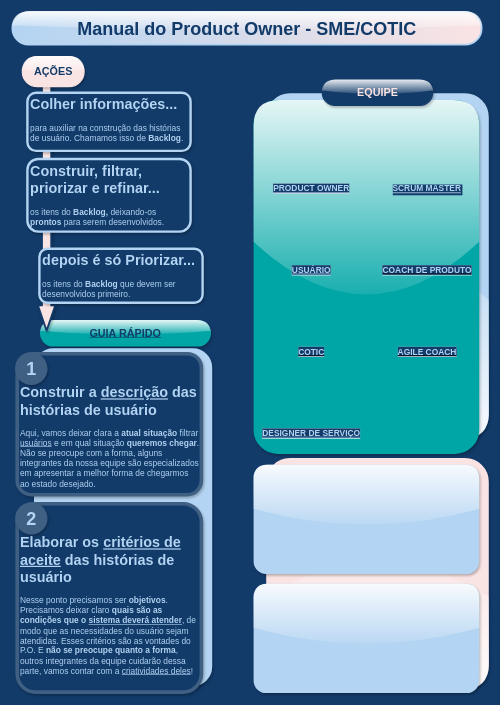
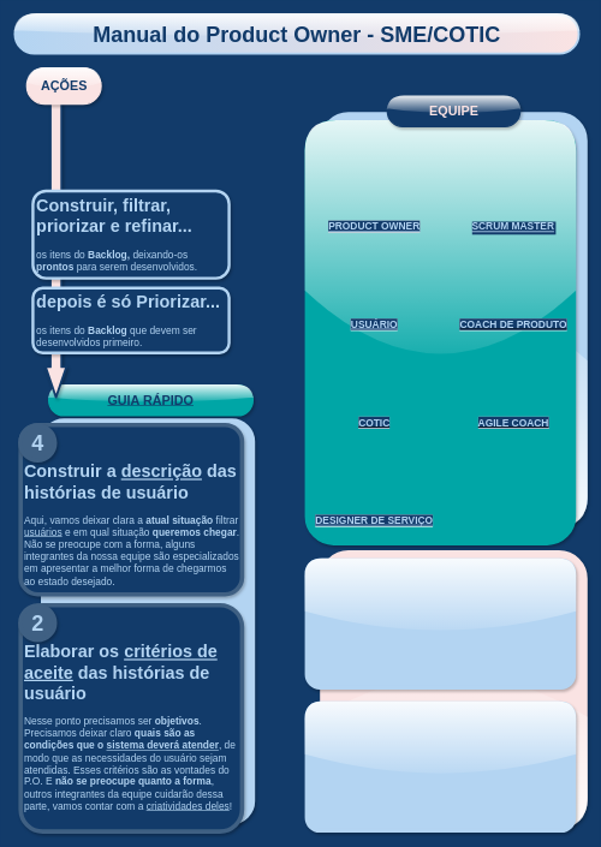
- <mxCell id="7" value="&lt;h1&gt;&lt;font color=&quot;#b3d4f2&quot;&gt;Colher informações...&lt;/font&gt;&lt;/h1&gt;&lt;p style=&quot;font-size: 14px&quot;&gt;&lt;font color=&quot;#b3d4f2&quot; style=&quot;font-size: 14px&quot;&gt;para auxiliar na construção das histórias de usuário. Chamamos isso de &lt;b&gt;Backlog&lt;/b&gt;.&lt;/font&gt;&lt;/p&gt;" style="text;html=1;strokeColor=#B3D4F2;fillColor=#123B6A;spacing=5;spacingTop=-20;whiteSpace=wrap;overflow=hidden;rounded=1;shadow=1;strokeWidth=4;glass=0;" parent="1" vertex="1"><mxGeometry x="45" y="154" width="272" height="97" as="geometry" /></mxCell>
- <mxCell id="9" value="&lt;h1&gt;&lt;font color=&quot;#b3d4f2&quot;&gt;depois é só Priorizar...&lt;/font&gt;&lt;/h1&gt;&lt;p style=&quot;font-size: 14px&quot;&gt;&lt;font color=&quot;#b3d4f2&quot; style=&quot;font-size: 14px&quot;&gt;os itens do &lt;b&gt;Backlog &lt;/b&gt;que devem ser desenvolvidos primeiro.&lt;/font&gt;&lt;/p&gt;" style="text;html=1;strokeColor=#B3D4F2;fillColor=#123B6A;spacing=5;spacingTop=-20;whiteSpace=wrap;overflow=hidden;rounded=1;shadow=1;strokeWidth=4;glass=0;" parent="1" vertex="1"><mxGeometry x="65" y="414" width="272" height="90" as="geometry" /></mxCell>
+ <mxCell id="9" value="&lt;h1&gt;&lt;font color=&quot;#b3d4f2&quot;&gt;depois é só Priorizar...&lt;/font&gt;&lt;/h1&gt;&lt;p style=&quot;font-size: 14px&quot;&gt;&lt;font color=&quot;#b3d4f2&quot; style=&quot;font-size: 14px&quot;&gt;os itens do &lt;b&gt;Backlog &lt;/b&gt;que devem ser desenvolvidos primeiro.&lt;/font&gt;&lt;/p&gt;" style="text;html=1;strokeColor=#B3D4F2;fillColor=#123B6A;spacing=5;spacingTop=-20;whiteSpace=wrap;overflow=hidden;rounded=1;shadow=1;strokeWidth=4;glass=0;" parent="1" vertex="1"><mxGeometry x="45" y="399" width="272" height="90" as="geometry" /></mxCell>
- <mxCell id="13" value="&lt;b&gt;&lt;font style=&quot;font-size: 30px&quot; color=&quot;#b3d4f2&quot;&gt;1&lt;/font&gt;&lt;/b&gt;" style="ellipse;whiteSpace=wrap;html=1;aspect=fixed;rounded=1;shadow=1;glass=0;comic=0;strokeColor=#3F6083;strokeWidth=6;fillColor=#3F6083;" parent="1" vertex="1"><mxGeometry x="27.5" y="590" width="48" height="48" as="geometry" /></mxCell>
+ <mxCell id="13" value="&lt;b&gt;&lt;font style=&quot;font-size: 30px&quot; color=&quot;#b3d4f2&quot;&gt;4&lt;/font&gt;&lt;/b&gt;" style="ellipse;whiteSpace=wrap;html=1;aspect=fixed;rounded=1;shadow=1;glass=0;comic=0;strokeColor=#3F6083;strokeWidth=6;fillColor=#3F6083;" parent="1" vertex="1"><mxGeometry x="27.5" y="590" width="48" height="48" as="geometry" /></mxCell>
